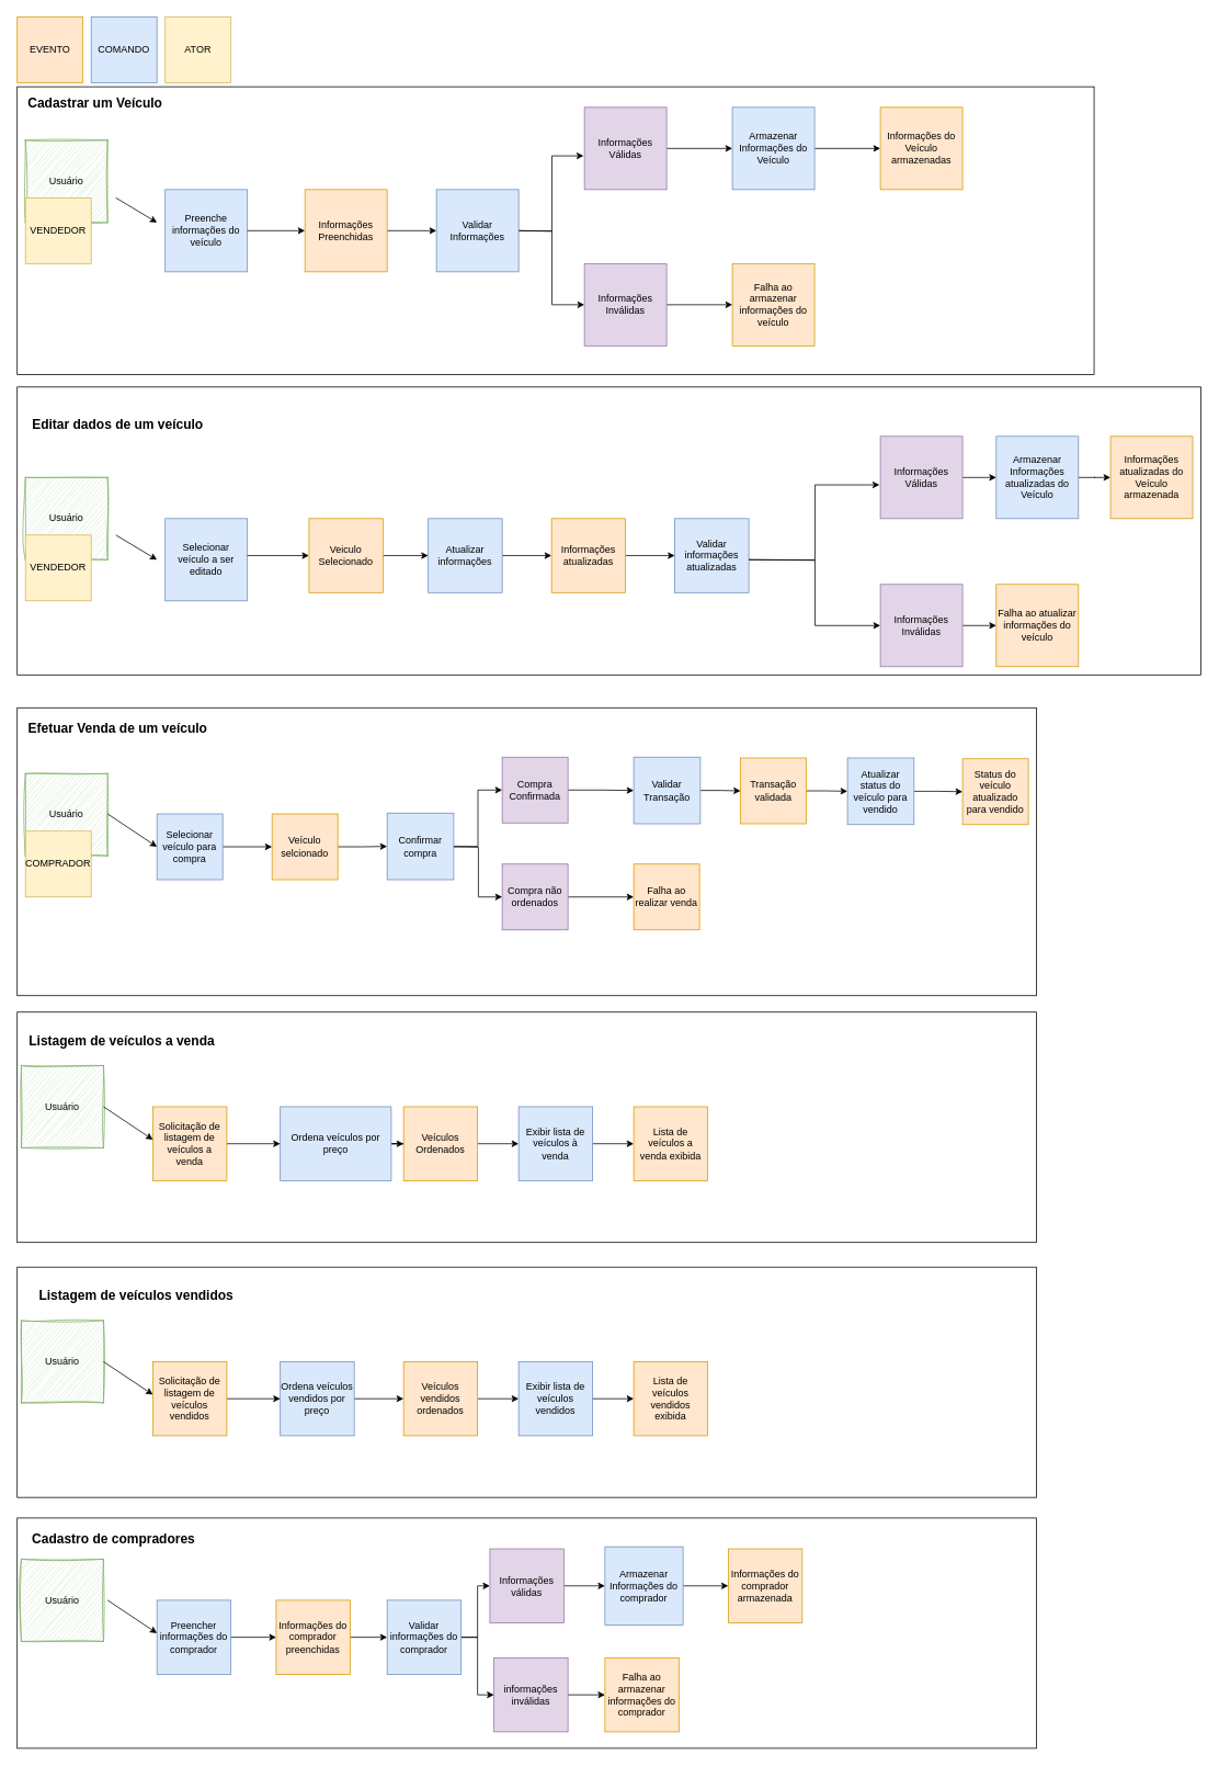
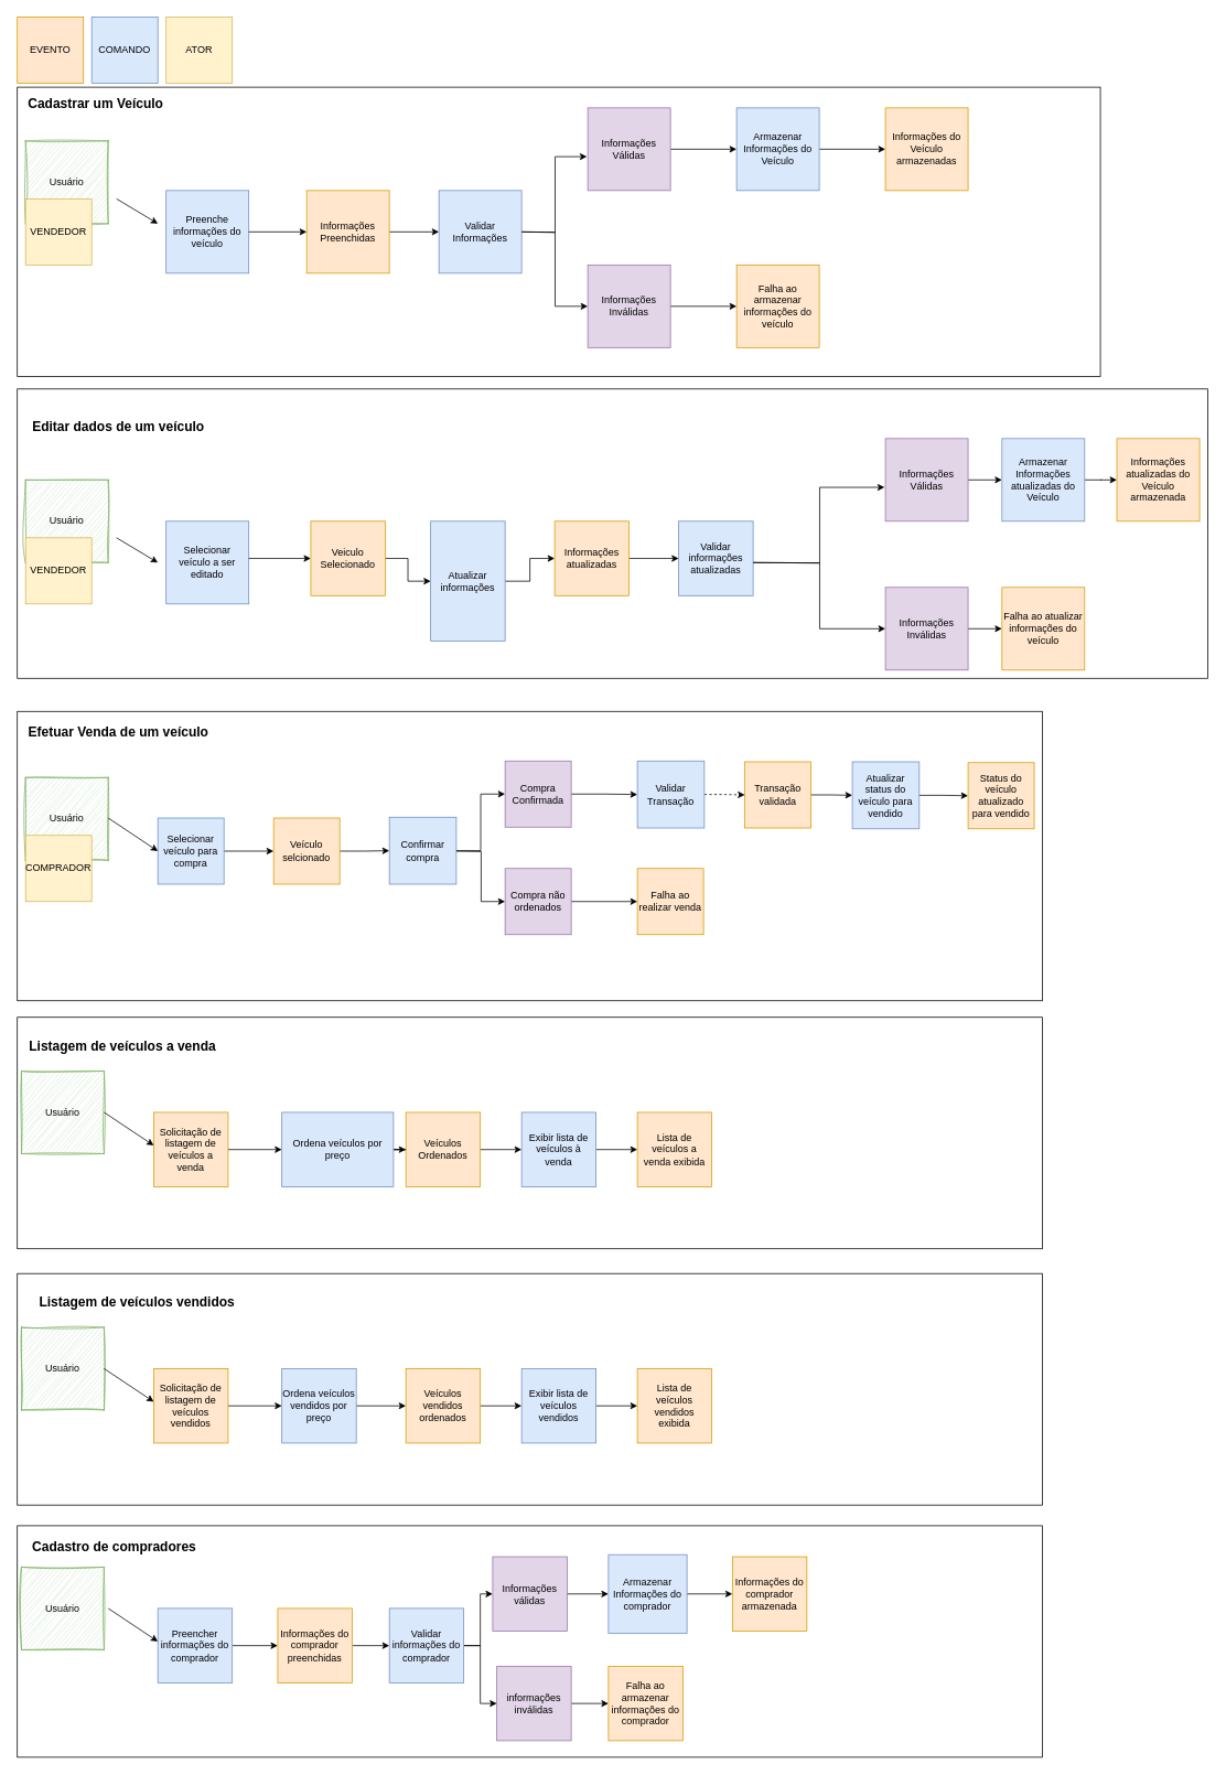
- <mxCell id="35" value="Atualizar informações" style="whiteSpace=wrap;html=1;aspect=fixed;fillColor=#dae8fc;strokeColor=#6c8ebf;" parent="1" vertex="1"><mxGeometry x="520" y="630" width="90" height="90" as="geometry" /></mxCell>
+ <mxCell id="35" value="Atualizar informações" style="whiteSpace=wrap;html=1;aspect=fixed;fillColor=#dae8fc;strokeColor=#6c8ebf;" parent="1" vertex="1"><mxGeometry x="520" y="630" width="90" height="145" as="geometry" /></mxCell>
- <mxCell id="66" style="edgeStyle=orthogonalEdgeStyle;rounded=0;orthogonalLoop=1;jettySize=auto;html=1;entryX=0;entryY=0.5;entryDx=0;entryDy=0;" parent="1" source="67" target="69" edge="1"><mxGeometry relative="1" as="geometry" /></mxCell>
+ <mxCell id="66" style="edgeStyle=orthogonalEdgeStyle;rounded=0;orthogonalLoop=1;jettySize=auto;html=1;entryX=0;entryY=0.5;entryDx=0;entryDy=0;dashed=1;" parent="1" source="67" target="69" edge="1"><mxGeometry relative="1" as="geometry" /></mxCell>
